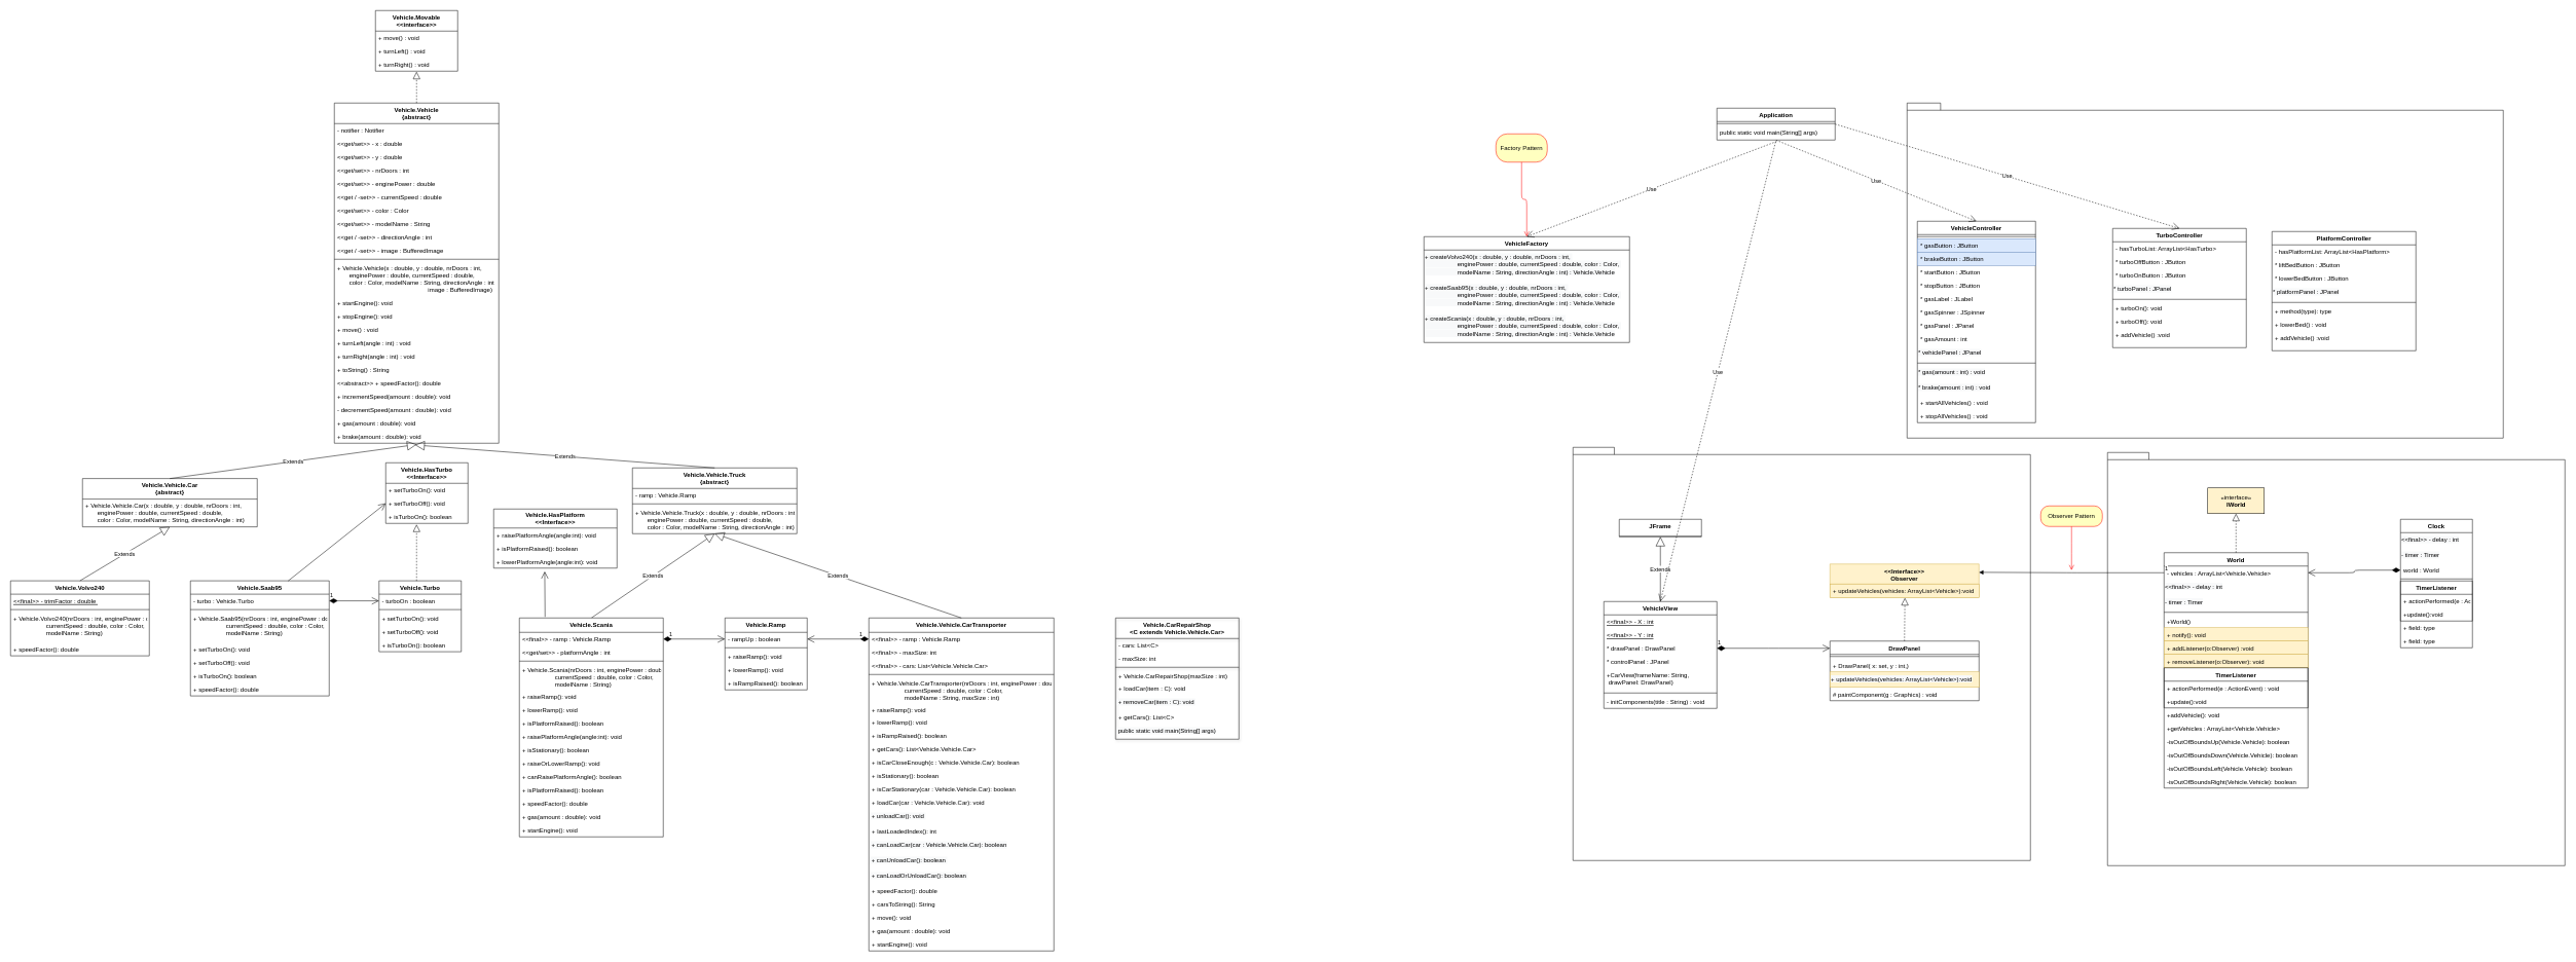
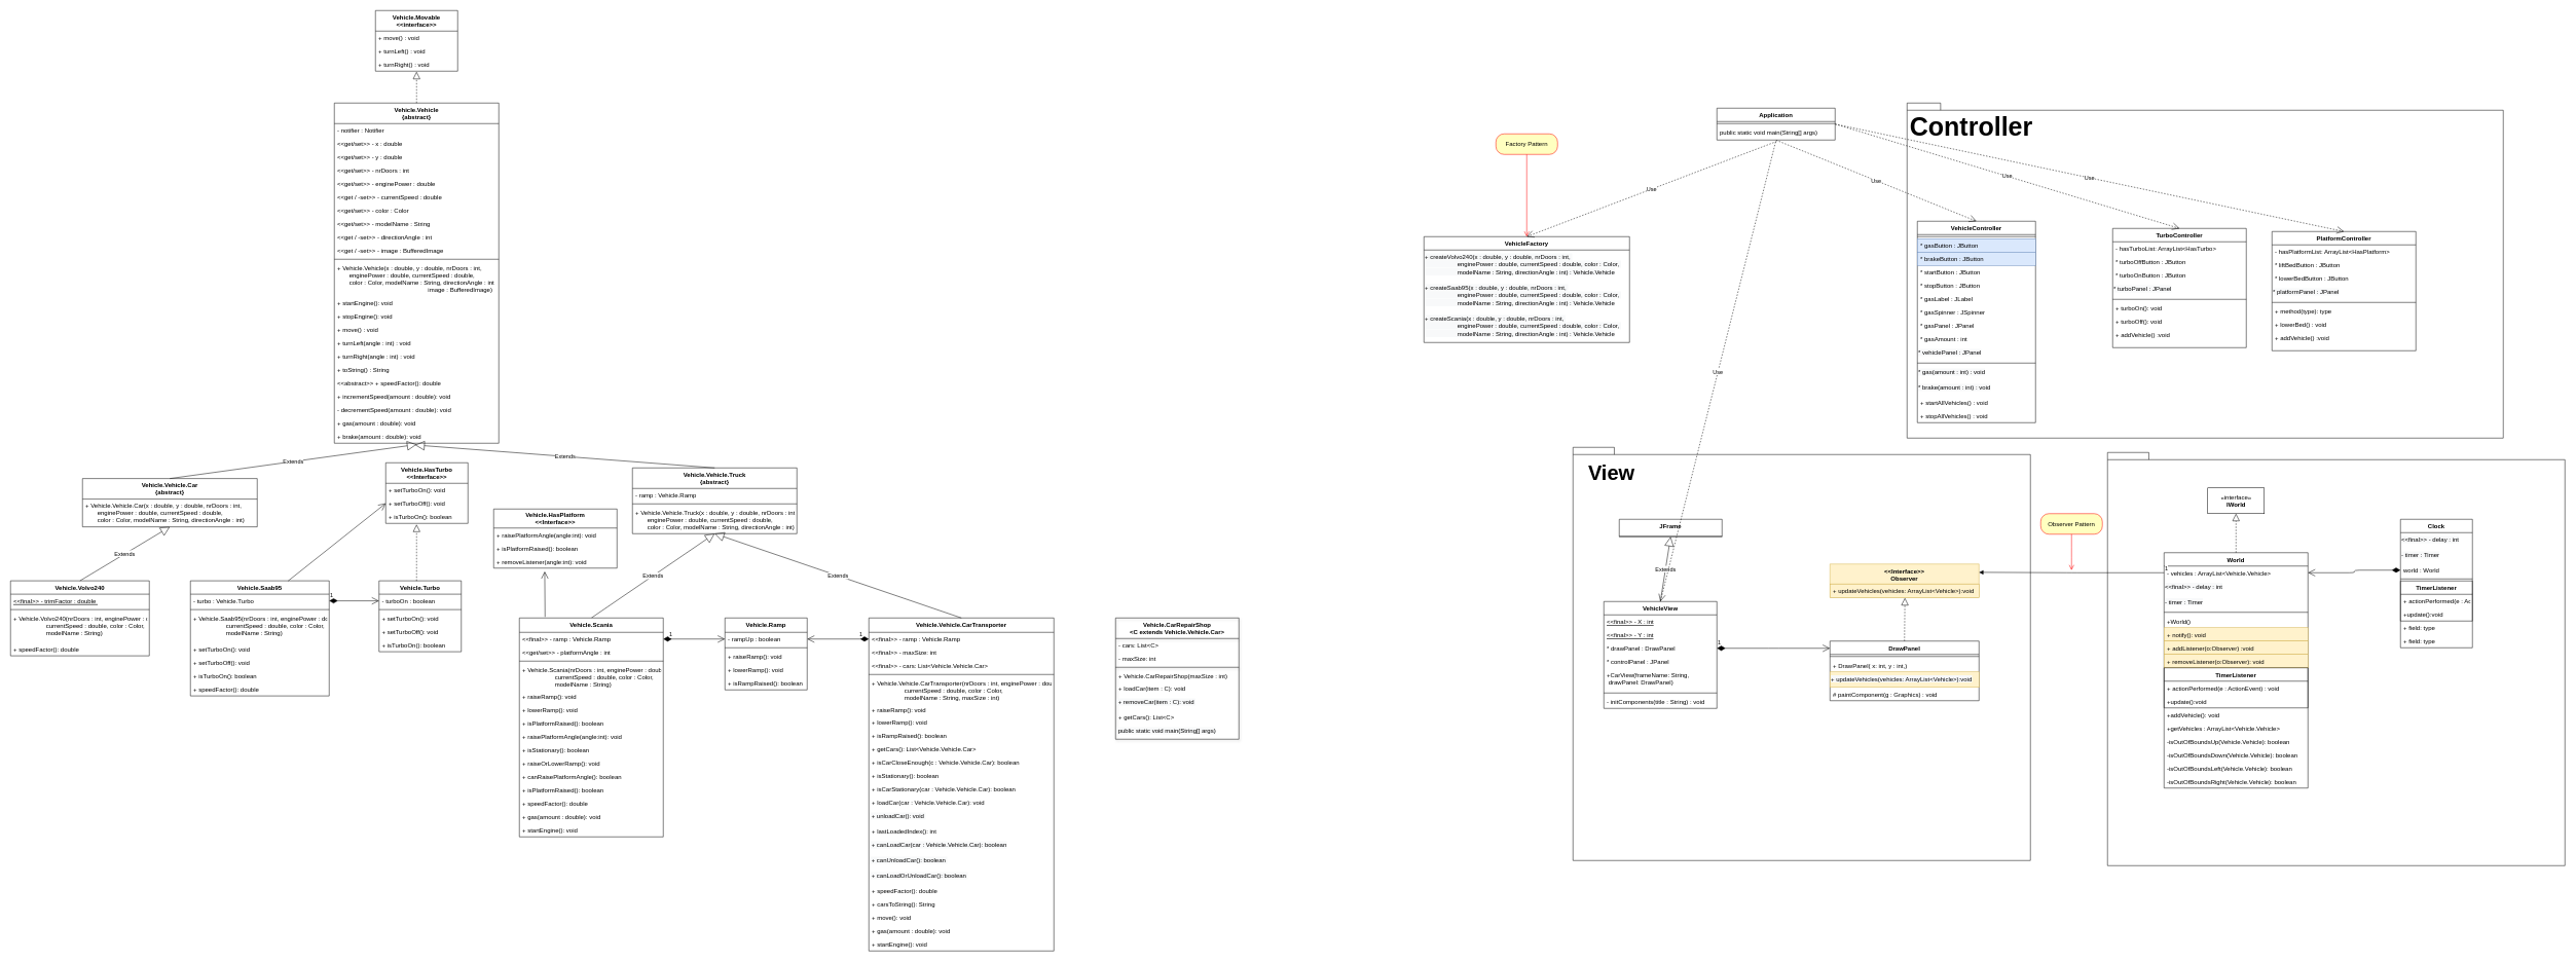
+ <mxCell id="169" value="Controller" style="text;align=center;fontStyle=1;verticalAlign=middle;spacingLeft=3;spacingRight=3;strokeColor=none;rotatable=0;points=[[0,0.5],[1,0.5]];portConstraint=eastwest;fillColor=none;fontSize=50;" parent="1" vertex="1"><mxGeometry x="3710" y="208" width="250" height="64" as="geometry" /></mxCell>
- <mxCell id="190" value="Factory Pattern" style="rounded=1;whiteSpace=wrap;html=1;arcSize=40;fontColor=#000000;fillColor=#ffffc0;strokeColor=#ff0000;" parent="1" vertex="1"><mxGeometry x="2910" y="260" width="100" height="55" as="geometry" /></mxCell>
+ <mxCell id="190" value="Factory Pattern" style="rounded=1;whiteSpace=wrap;html=1;arcSize=40;fontColor=#000000;fillColor=#ffffc0;strokeColor=#ff0000;" parent="1" vertex="1"><mxGeometry x="2910" y="260" width="120" height="40" as="geometry" /></mxCell>
+ <mxCell id="189" value="Use" style="endArrow=open;endSize=12;dashed=1;html=1;entryX=0.5;entryY=0;entryDx=0;entryDy=0;exitX=1;exitY=0.5;exitDx=0;exitDy=0;" parent="1" source="155" target="179" edge="1"><mxGeometry width="160" relative="1" as="geometry"><mxPoint x="3590" y="230" as="sourcePoint" /><mxPoint x="3990" y="260" as="targetPoint" /></mxGeometry></mxCell>
+ <mxCell id="236" value="View" style="text;align=center;fontStyle=1;verticalAlign=middle;spacingLeft=3;spacingRight=3;strokeColor=none;rotatable=0;points=[[0,0.5],[1,0.5]];portConstraint=eastwest;fillColor=none;fontSize=40;" parent="1" vertex="1"><mxGeometry x="3070" y="890" width="130" height="50" as="geometry" /></mxCell>
- <mxCell id="215" value="«interface»&lt;br&gt;&lt;b&gt;IWorld&lt;/b&gt;" style="html=1;fillColor=#fff2cc;" parent="1" vertex="1"><mxGeometry x="4295" y="949" width="110" height="50" as="geometry" /></mxCell>
+ <mxCell id="215" value="«interface»&lt;br&gt;&lt;b&gt;IWorld&lt;/b&gt;" style="html=1;" parent="1" vertex="1"><mxGeometry x="4295" y="949" width="110" height="50" as="geometry" /></mxCell>
- <mxCell id="220" value="Observer Pattern" style="rounded=1;whiteSpace=wrap;html=1;arcSize=40;fontColor=#000000;fillColor=#ffffc0;strokeColor=#ff0000;" parent="1" vertex="1"><mxGeometry x="3970" y="984" width="120" height="40" as="geometry" /></mxCell>
+ <mxCell id="220" value="Observer Pattern" style="rounded=1;whiteSpace=wrap;html=1;arcSize=40;fontColor=#000000;fillColor=#ffffc0;strokeColor=#ff0000;" parent="1" vertex="1"><mxGeometry x="3970" y="999" width="120" height="40" as="geometry" /></mxCell>
- <mxCell id="133" value="JFrame" style="swimlane;fontStyle=1;align=center;verticalAlign=top;childLayout=stackLayout;horizontal=1;startSize=33;horizontalStack=0;resizeParent=1;resizeParentMax=0;resizeLast=0;collapsible=1;marginBottom=0;" parent="1" vertex="1"><mxGeometry x="3150" y="1010" width="160" height="34" as="geometry" /></mxCell>
+ <mxCell id="133" value="JFrame" style="swimlane;fontStyle=1;align=center;verticalAlign=top;childLayout=stackLayout;horizontal=1;startSize=33;horizontalStack=0;resizeParent=1;resizeParentMax=0;resizeLast=0;collapsible=1;marginBottom=0;" parent="1" vertex="1"><mxGeometry x="3150" y="1010" width="200" height="34" as="geometry" /></mxCell>
- <mxCell id="168" value="+ lowerPlatformAngle(angle:int): void" style="text;strokeColor=none;fillColor=none;align=left;verticalAlign=top;spacingLeft=4;spacingRight=4;overflow=hidden;rotatable=0;points=[[0,0.5],[1,0.5]];portConstraint=eastwest;" parent="165" vertex="1"><mxGeometry y="89" width="240" height="26" as="geometry" /></mxCell>
+ <mxCell id="168" value="+ removeListener(angle:int): void" style="text;strokeColor=none;fillColor=none;align=left;verticalAlign=top;spacingLeft=4;spacingRight=4;overflow=hidden;rotatable=0;points=[[0,0.5],[1,0.5]];portConstraint=eastwest;" parent="165" vertex="1"><mxGeometry y="89" width="240" height="26" as="geometry" /></mxCell>
- <mxCell id="194" value="+ DrawPanel( x: set, y : int,)" style="text;strokeColor=none;fillColor=none;align=left;verticalAlign=top;spacingLeft=4;spacingRight=4;overflow=hidden;rotatable=0;points=[[0,0.5],[1,0.5]];portConstraint=eastwest;" parent="192" vertex="1"><mxGeometry y="34" width="290" height="26" as="geometry" /></mxCell>
+ <mxCell id="194" value="+ DrawPanel( x: int, y : int,)" style="text;strokeColor=none;fillColor=none;align=left;verticalAlign=top;spacingLeft=4;spacingRight=4;overflow=hidden;rotatable=0;points=[[0,0.5],[1,0.5]];portConstraint=eastwest;" parent="192" vertex="1"><mxGeometry y="34" width="290" height="26" as="geometry" /></mxCell>
